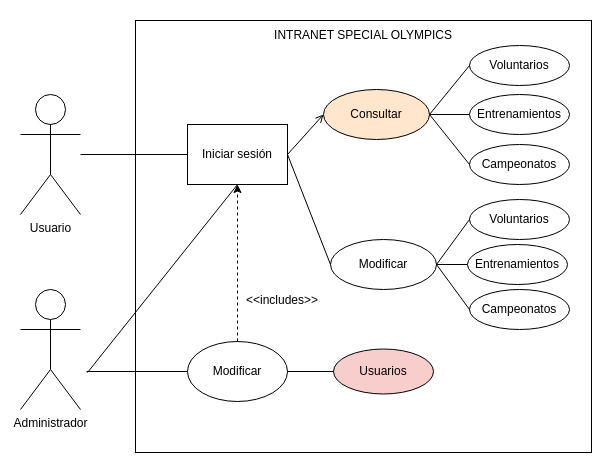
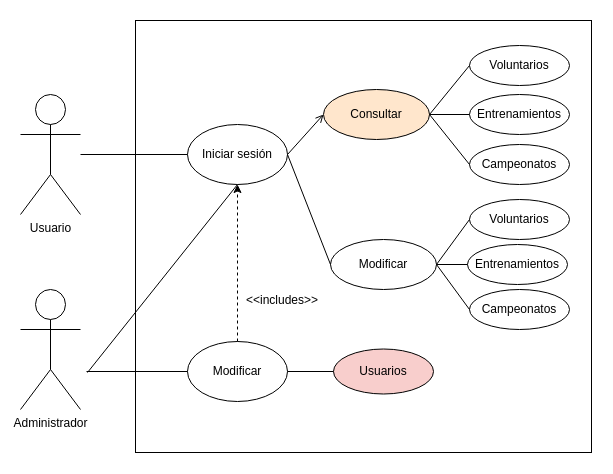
- <mxCell id="30" value="INTRANET SPECIAL OLYMPICS" style="text;html=1;align=center;verticalAlign=middle;whiteSpace=wrap;rounded=0;" parent="1" vertex="1"><mxGeometry x="257" y="25" width="212" height="20" as="geometry" /></mxCell>
- <mxCell id="4" value="Iniciar sesión" style="whiteSpace=wrap;html=1;rounded=0;" parent="1" vertex="1"><mxGeometry x="187" y="124" width="100" height="60" as="geometry" /></mxCell>
+ <mxCell id="4" value="Iniciar sesión" style="ellipse;whiteSpace=wrap;html=1;" parent="1" vertex="1"><mxGeometry x="187" y="124" width="100" height="60" as="geometry" /></mxCell>
